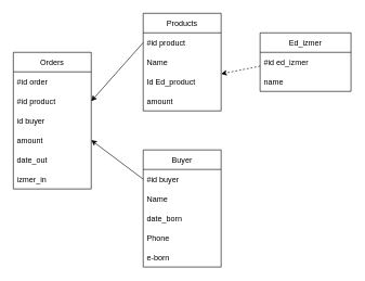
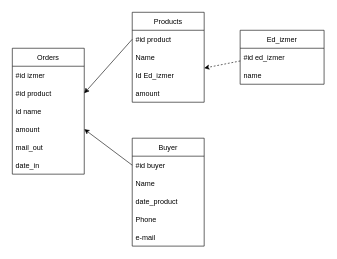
- <mxCell id="17" value="#id order" style="text;strokeColor=none;fillColor=none;align=left;verticalAlign=middle;spacingLeft=4;spacingRight=4;overflow=hidden;points=[[0,0.5],[1,0.5]];portConstraint=eastwest;rotatable=0;" vertex="1" parent="16"><mxGeometry y="30" width="120" height="30" as="geometry" /></mxCell>
+ <mxCell id="17" value="#id izmer" style="text;strokeColor=none;fillColor=none;align=left;verticalAlign=middle;spacingLeft=4;spacingRight=4;overflow=hidden;points=[[0,0.5],[1,0.5]];portConstraint=eastwest;rotatable=0;" vertex="1" parent="16"><mxGeometry y="30" width="120" height="30" as="geometry" /></mxCell>
- <mxCell id="5" value="Id Ed_product" style="text;strokeColor=none;fillColor=none;align=left;verticalAlign=middle;spacingLeft=4;spacingRight=4;overflow=hidden;points=[[0,0.5],[1,0.5]];portConstraint=eastwest;rotatable=0;" vertex="1" parent="2"><mxGeometry y="90" width="120" height="30" as="geometry" /></mxCell>
+ <mxCell id="5" value="Id Ed_izmer" style="text;strokeColor=none;fillColor=none;align=left;verticalAlign=middle;spacingLeft=4;spacingRight=4;overflow=hidden;points=[[0,0.5],[1,0.5]];portConstraint=eastwest;rotatable=0;" vertex="1" parent="2"><mxGeometry y="90" width="120" height="30" as="geometry" /></mxCell>
- <mxCell id="19" value="id buyer" style="text;strokeColor=none;fillColor=none;align=left;verticalAlign=middle;spacingLeft=4;spacingRight=4;overflow=hidden;points=[[0,0.5],[1,0.5]];portConstraint=eastwest;rotatable=0;" vertex="1" parent="16"><mxGeometry y="90" width="120" height="30" as="geometry" /></mxCell>
+ <mxCell id="19" value="id name" style="text;strokeColor=none;fillColor=none;align=left;verticalAlign=middle;spacingLeft=4;spacingRight=4;overflow=hidden;points=[[0,0.5],[1,0.5]];portConstraint=eastwest;rotatable=0;" vertex="1" parent="16"><mxGeometry y="90" width="120" height="30" as="geometry" /></mxCell>
- <mxCell id="21" value="date_out" style="text;strokeColor=none;fillColor=none;align=left;verticalAlign=middle;spacingLeft=4;spacingRight=4;overflow=hidden;points=[[0,0.5],[1,0.5]];portConstraint=eastwest;rotatable=0;" vertex="1" parent="16"><mxGeometry y="150" width="120" height="30" as="geometry" /></mxCell>
+ <mxCell id="21" value="mail_out" style="text;strokeColor=none;fillColor=none;align=left;verticalAlign=middle;spacingLeft=4;spacingRight=4;overflow=hidden;points=[[0,0.5],[1,0.5]];portConstraint=eastwest;rotatable=0;" vertex="1" parent="16"><mxGeometry y="150" width="120" height="30" as="geometry" /></mxCell>
- <mxCell id="22" value="izmer_in" style="text;strokeColor=none;fillColor=none;align=left;verticalAlign=middle;spacingLeft=4;spacingRight=4;overflow=hidden;points=[[0,0.5],[1,0.5]];portConstraint=eastwest;rotatable=0;" vertex="1" parent="16"><mxGeometry y="180" width="120" height="30" as="geometry" /></mxCell>
+ <mxCell id="22" value="date_in" style="text;strokeColor=none;fillColor=none;align=left;verticalAlign=middle;spacingLeft=4;spacingRight=4;overflow=hidden;points=[[0,0.5],[1,0.5]];portConstraint=eastwest;rotatable=0;" vertex="1" parent="16"><mxGeometry y="180" width="120" height="30" as="geometry" /></mxCell>
- <mxCell id="13" value="date_born" style="text;strokeColor=none;fillColor=none;align=left;verticalAlign=middle;spacingLeft=4;spacingRight=4;overflow=hidden;points=[[0,0.5],[1,0.5]];portConstraint=eastwest;rotatable=0;" vertex="1" parent="10"><mxGeometry y="90" width="120" height="30" as="geometry" /></mxCell>
+ <mxCell id="13" value="date_product" style="text;strokeColor=none;fillColor=none;align=left;verticalAlign=middle;spacingLeft=4;spacingRight=4;overflow=hidden;points=[[0,0.5],[1,0.5]];portConstraint=eastwest;rotatable=0;" vertex="1" parent="10"><mxGeometry y="90" width="120" height="30" as="geometry" /></mxCell>
- <mxCell id="15" value="e-born" style="text;strokeColor=none;fillColor=none;align=left;verticalAlign=middle;spacingLeft=4;spacingRight=4;overflow=hidden;points=[[0,0.5],[1,0.5]];portConstraint=eastwest;rotatable=0;" vertex="1" parent="10"><mxGeometry y="150" width="120" height="30" as="geometry" /></mxCell>
+ <mxCell id="15" value="e-mail" style="text;strokeColor=none;fillColor=none;align=left;verticalAlign=middle;spacingLeft=4;spacingRight=4;overflow=hidden;points=[[0,0.5],[1,0.5]];portConstraint=eastwest;rotatable=0;" vertex="1" parent="10"><mxGeometry y="150" width="120" height="30" as="geometry" /></mxCell>
